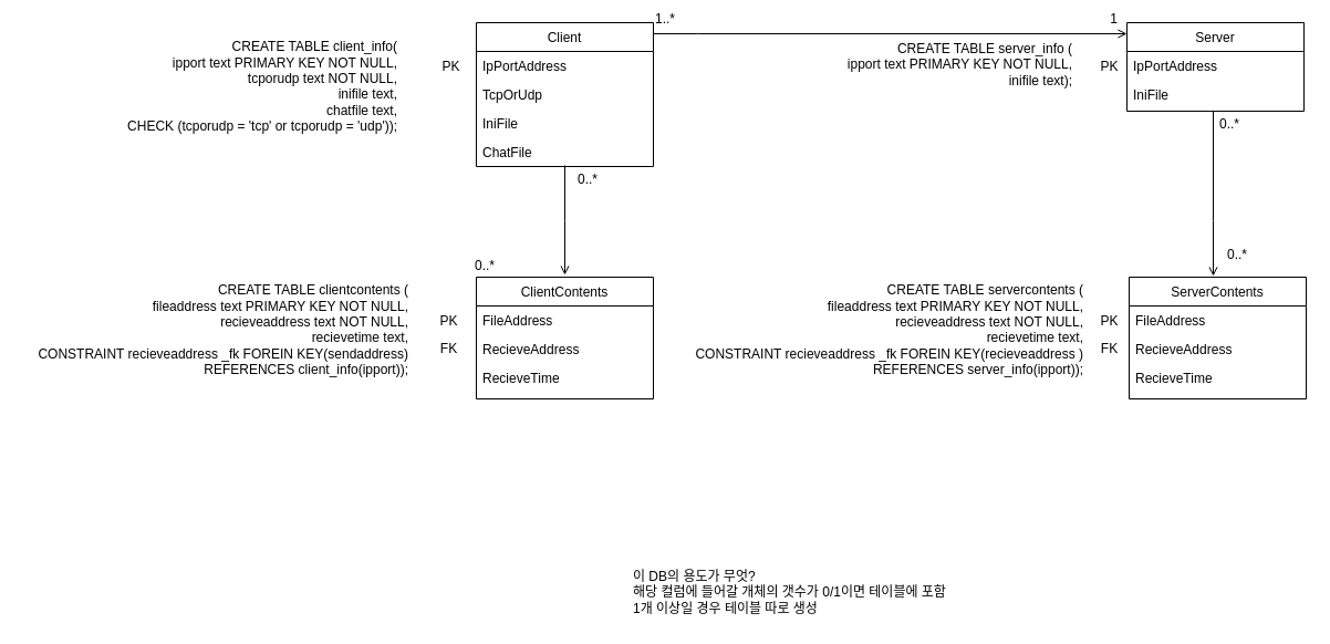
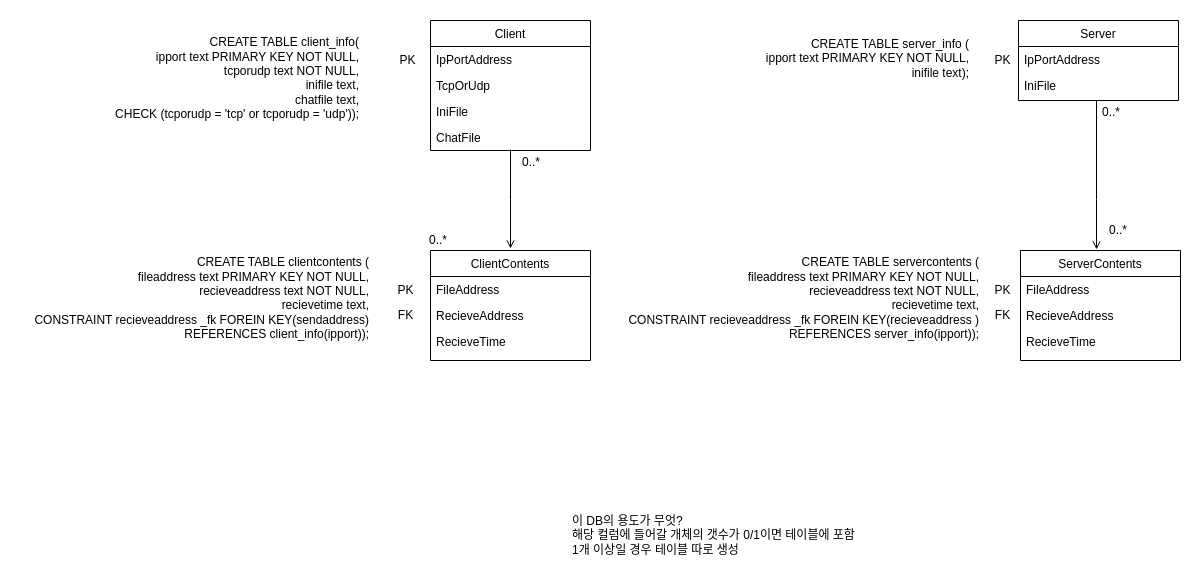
- <mxCell id="14" value="" style="endArrow=open;shadow=0;strokeWidth=1;rounded=0;endFill=1;edgeStyle=elbowEdgeStyle;elbow=vertical;" parent="1" source="2" target="11" edge="1"><mxGeometry x="0.5" y="41" relative="1" as="geometry"><mxPoint x="590" y="92" as="sourcePoint" /><mxPoint x="750" y="92" as="targetPoint" /><mxPoint x="-40" y="32" as="offset" /><Array as="points"><mxPoint x="630" y="30" /><mxPoint x="640" y="110" /></Array></mxGeometry></mxCell>
- <mxCell id="15" value="1..*" style="resizable=0;align=left;verticalAlign=bottom;labelBackgroundColor=none;fontSize=12;" parent="14" connectable="0" vertex="1"><mxGeometry x="-1" relative="1" as="geometry"><mxPoint y="-5" as="offset" /></mxGeometry></mxCell>
- <mxCell id="16" value="1" style="resizable=0;align=right;verticalAlign=bottom;labelBackgroundColor=none;fontSize=12;" parent="14" connectable="0" vertex="1"><mxGeometry x="1" relative="1" as="geometry"><mxPoint x="-7" y="-5" as="offset" /></mxGeometry></mxCell>
